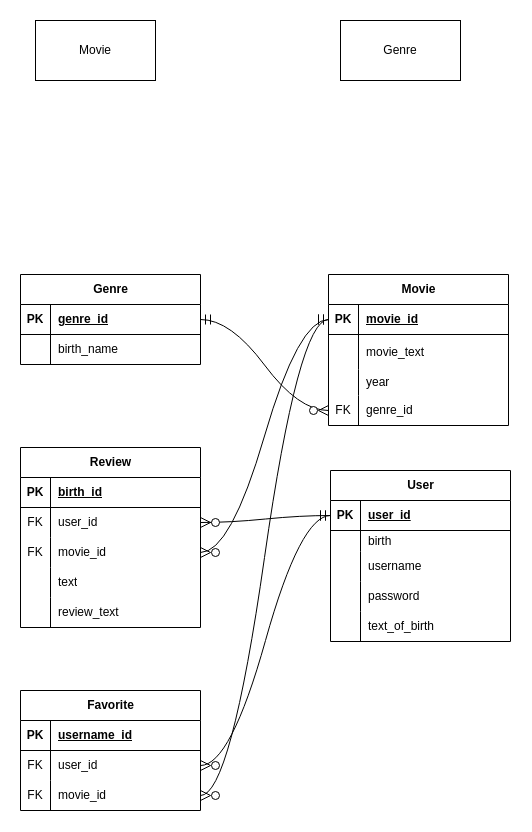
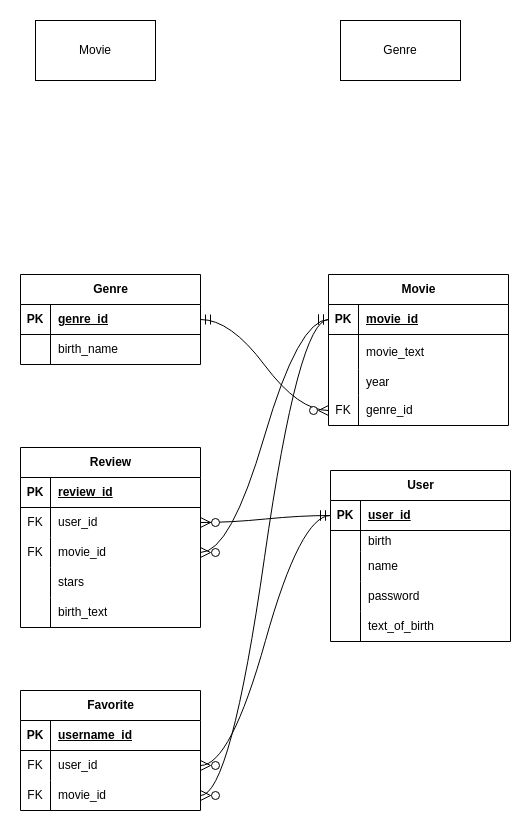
- <mxCell id="43" value="birth_id" style="shape=partialRectangle;connectable=0;fillColor=none;top=0;left=0;bottom=0;right=0;align=left;spacingLeft=6;fontStyle=5;overflow=hidden;whiteSpace=wrap;html=1;" vertex="1" parent="41"><mxGeometry x="30" width="150" height="30" as="geometry"><mxRectangle width="150" height="30" as="alternateBounds" /></mxGeometry></mxCell>
+ <mxCell id="43" value="review_id" style="shape=partialRectangle;connectable=0;fillColor=none;top=0;left=0;bottom=0;right=0;align=left;spacingLeft=6;fontStyle=5;overflow=hidden;whiteSpace=wrap;html=1;" vertex="1" parent="41"><mxGeometry x="30" width="150" height="30" as="geometry"><mxRectangle width="150" height="30" as="alternateBounds" /></mxGeometry></mxCell>
- <mxCell id="33" value="username" style="shape=partialRectangle;connectable=0;fillColor=none;top=0;left=0;bottom=0;right=0;align=left;spacingLeft=6;overflow=hidden;whiteSpace=wrap;html=1;" vertex="1" parent="31"><mxGeometry x="30" width="150" height="30" as="geometry"><mxRectangle width="150" height="30" as="alternateBounds" /></mxGeometry></mxCell>
+ <mxCell id="33" value="name" style="shape=partialRectangle;connectable=0;fillColor=none;top=0;left=0;bottom=0;right=0;align=left;spacingLeft=6;overflow=hidden;whiteSpace=wrap;html=1;" vertex="1" parent="31"><mxGeometry x="30" width="150" height="30" as="geometry"><mxRectangle width="150" height="30" as="alternateBounds" /></mxGeometry></mxCell>
- <mxCell id="52" value="text" style="shape=partialRectangle;connectable=0;fillColor=none;top=0;left=0;bottom=0;right=0;align=left;spacingLeft=6;overflow=hidden;whiteSpace=wrap;html=1;" vertex="1" parent="50"><mxGeometry x="30" width="150" height="30" as="geometry"><mxRectangle width="150" height="30" as="alternateBounds" /></mxGeometry></mxCell>
+ <mxCell id="52" value="stars" style="shape=partialRectangle;connectable=0;fillColor=none;top=0;left=0;bottom=0;right=0;align=left;spacingLeft=6;overflow=hidden;whiteSpace=wrap;html=1;" vertex="1" parent="50"><mxGeometry x="30" width="150" height="30" as="geometry"><mxRectangle width="150" height="30" as="alternateBounds" /></mxGeometry></mxCell>
- <mxCell id="55" value="review_text" style="shape=partialRectangle;connectable=0;fillColor=none;top=0;left=0;bottom=0;right=0;align=left;spacingLeft=6;overflow=hidden;whiteSpace=wrap;html=1;" vertex="1" parent="53"><mxGeometry x="30" width="150" height="30" as="geometry"><mxRectangle width="150" height="30" as="alternateBounds" /></mxGeometry></mxCell>
+ <mxCell id="55" value="birth_text" style="shape=partialRectangle;connectable=0;fillColor=none;top=0;left=0;bottom=0;right=0;align=left;spacingLeft=6;overflow=hidden;whiteSpace=wrap;html=1;" vertex="1" parent="53"><mxGeometry x="30" width="150" height="30" as="geometry"><mxRectangle width="150" height="30" as="alternateBounds" /></mxGeometry></mxCell>
